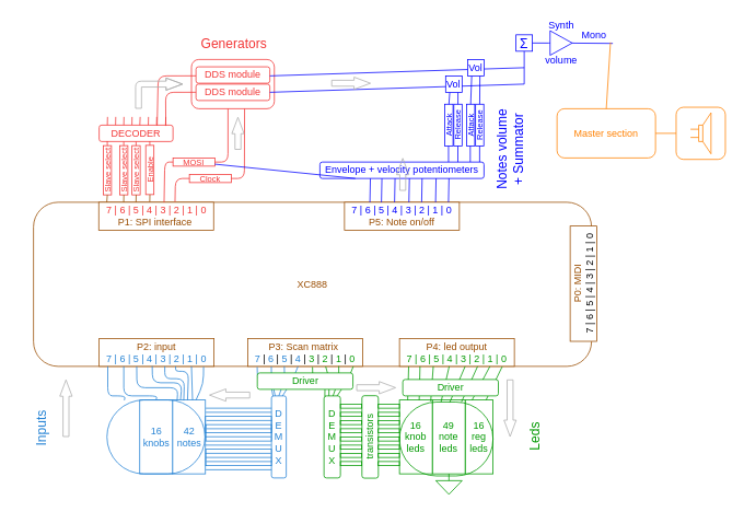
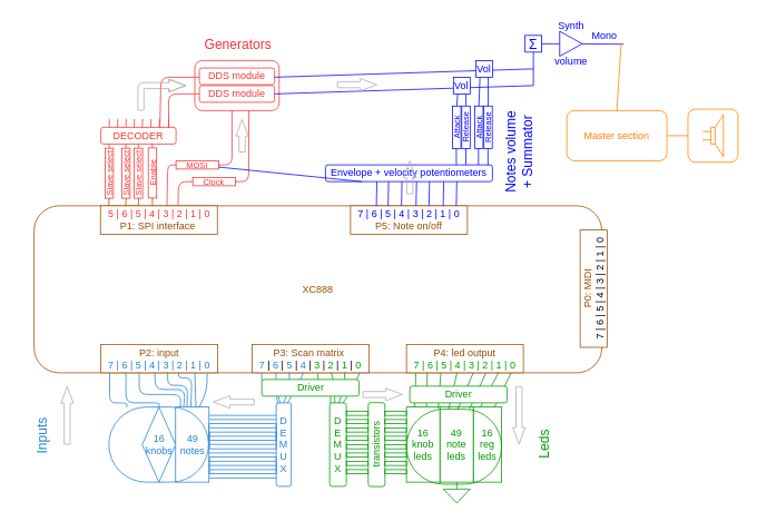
- <mxCell id="29" value="&lt;font color=&quot;#f23535&quot;&gt;7 | 6 | 5 | 4 | 3 | 2 | 1 | 0&lt;/font&gt;&lt;br&gt;&lt;font color=&quot;#994c00&quot;&gt;P1: SPI interface&amp;nbsp;&lt;/font&gt;" style="rounded=0;whiteSpace=wrap;html=1;strokeColor=#994C00;" parent="1" vertex="1"><mxGeometry x="119.5" y="246" width="140" height="34" as="geometry" /></mxCell>
+ <mxCell id="29" value="&lt;font color=&quot;#f23535&quot;&gt;5 | 6 | 5 | 4 | 3 | 2 | 1 | 0&lt;/font&gt;&lt;br&gt;&lt;font color=&quot;#994c00&quot;&gt;P1: SPI interface&amp;nbsp;&lt;/font&gt;" style="rounded=0;whiteSpace=wrap;html=1;strokeColor=#994C00;" parent="1" vertex="1"><mxGeometry x="119.5" y="246" width="140" height="34" as="geometry" /></mxCell>
- <mxCell id="52" value="&lt;font color=&quot;#2482d4&quot;&gt;16 knobs&lt;/font&gt;" style="rounded=0;whiteSpace=wrap;html=1;strokeColor=#2482D4;" parent="1" vertex="1"><mxGeometry x="169.5" y="487" width="40" height="90" as="geometry" /></mxCell>
+ <mxCell id="52" value="&lt;font color=&quot;#2482d4&quot;&gt;16 knobs&lt;/font&gt;" style="rhombus;whiteSpace=wrap;html=1;strokeColor=#2482D4;" parent="1" vertex="1"><mxGeometry x="169.5" y="487" width="40" height="90" as="geometry" /></mxCell>
- <mxCell id="51" value="&lt;font color=&quot;#2482d4&quot;&gt;42 notes&lt;/font&gt;" style="rounded=0;whiteSpace=wrap;html=1;strokeColor=#2482D4;" parent="1" vertex="1"><mxGeometry x="209.5" y="487" width="40" height="90" as="geometry" /></mxCell>
+ <mxCell id="51" value="&lt;font color=&quot;#2482d4&quot;&gt;49 notes&lt;/font&gt;" style="rounded=0;whiteSpace=wrap;html=1;strokeColor=#2482D4;" parent="1" vertex="1"><mxGeometry x="209.5" y="487" width="40" height="90" as="geometry" /></mxCell>
